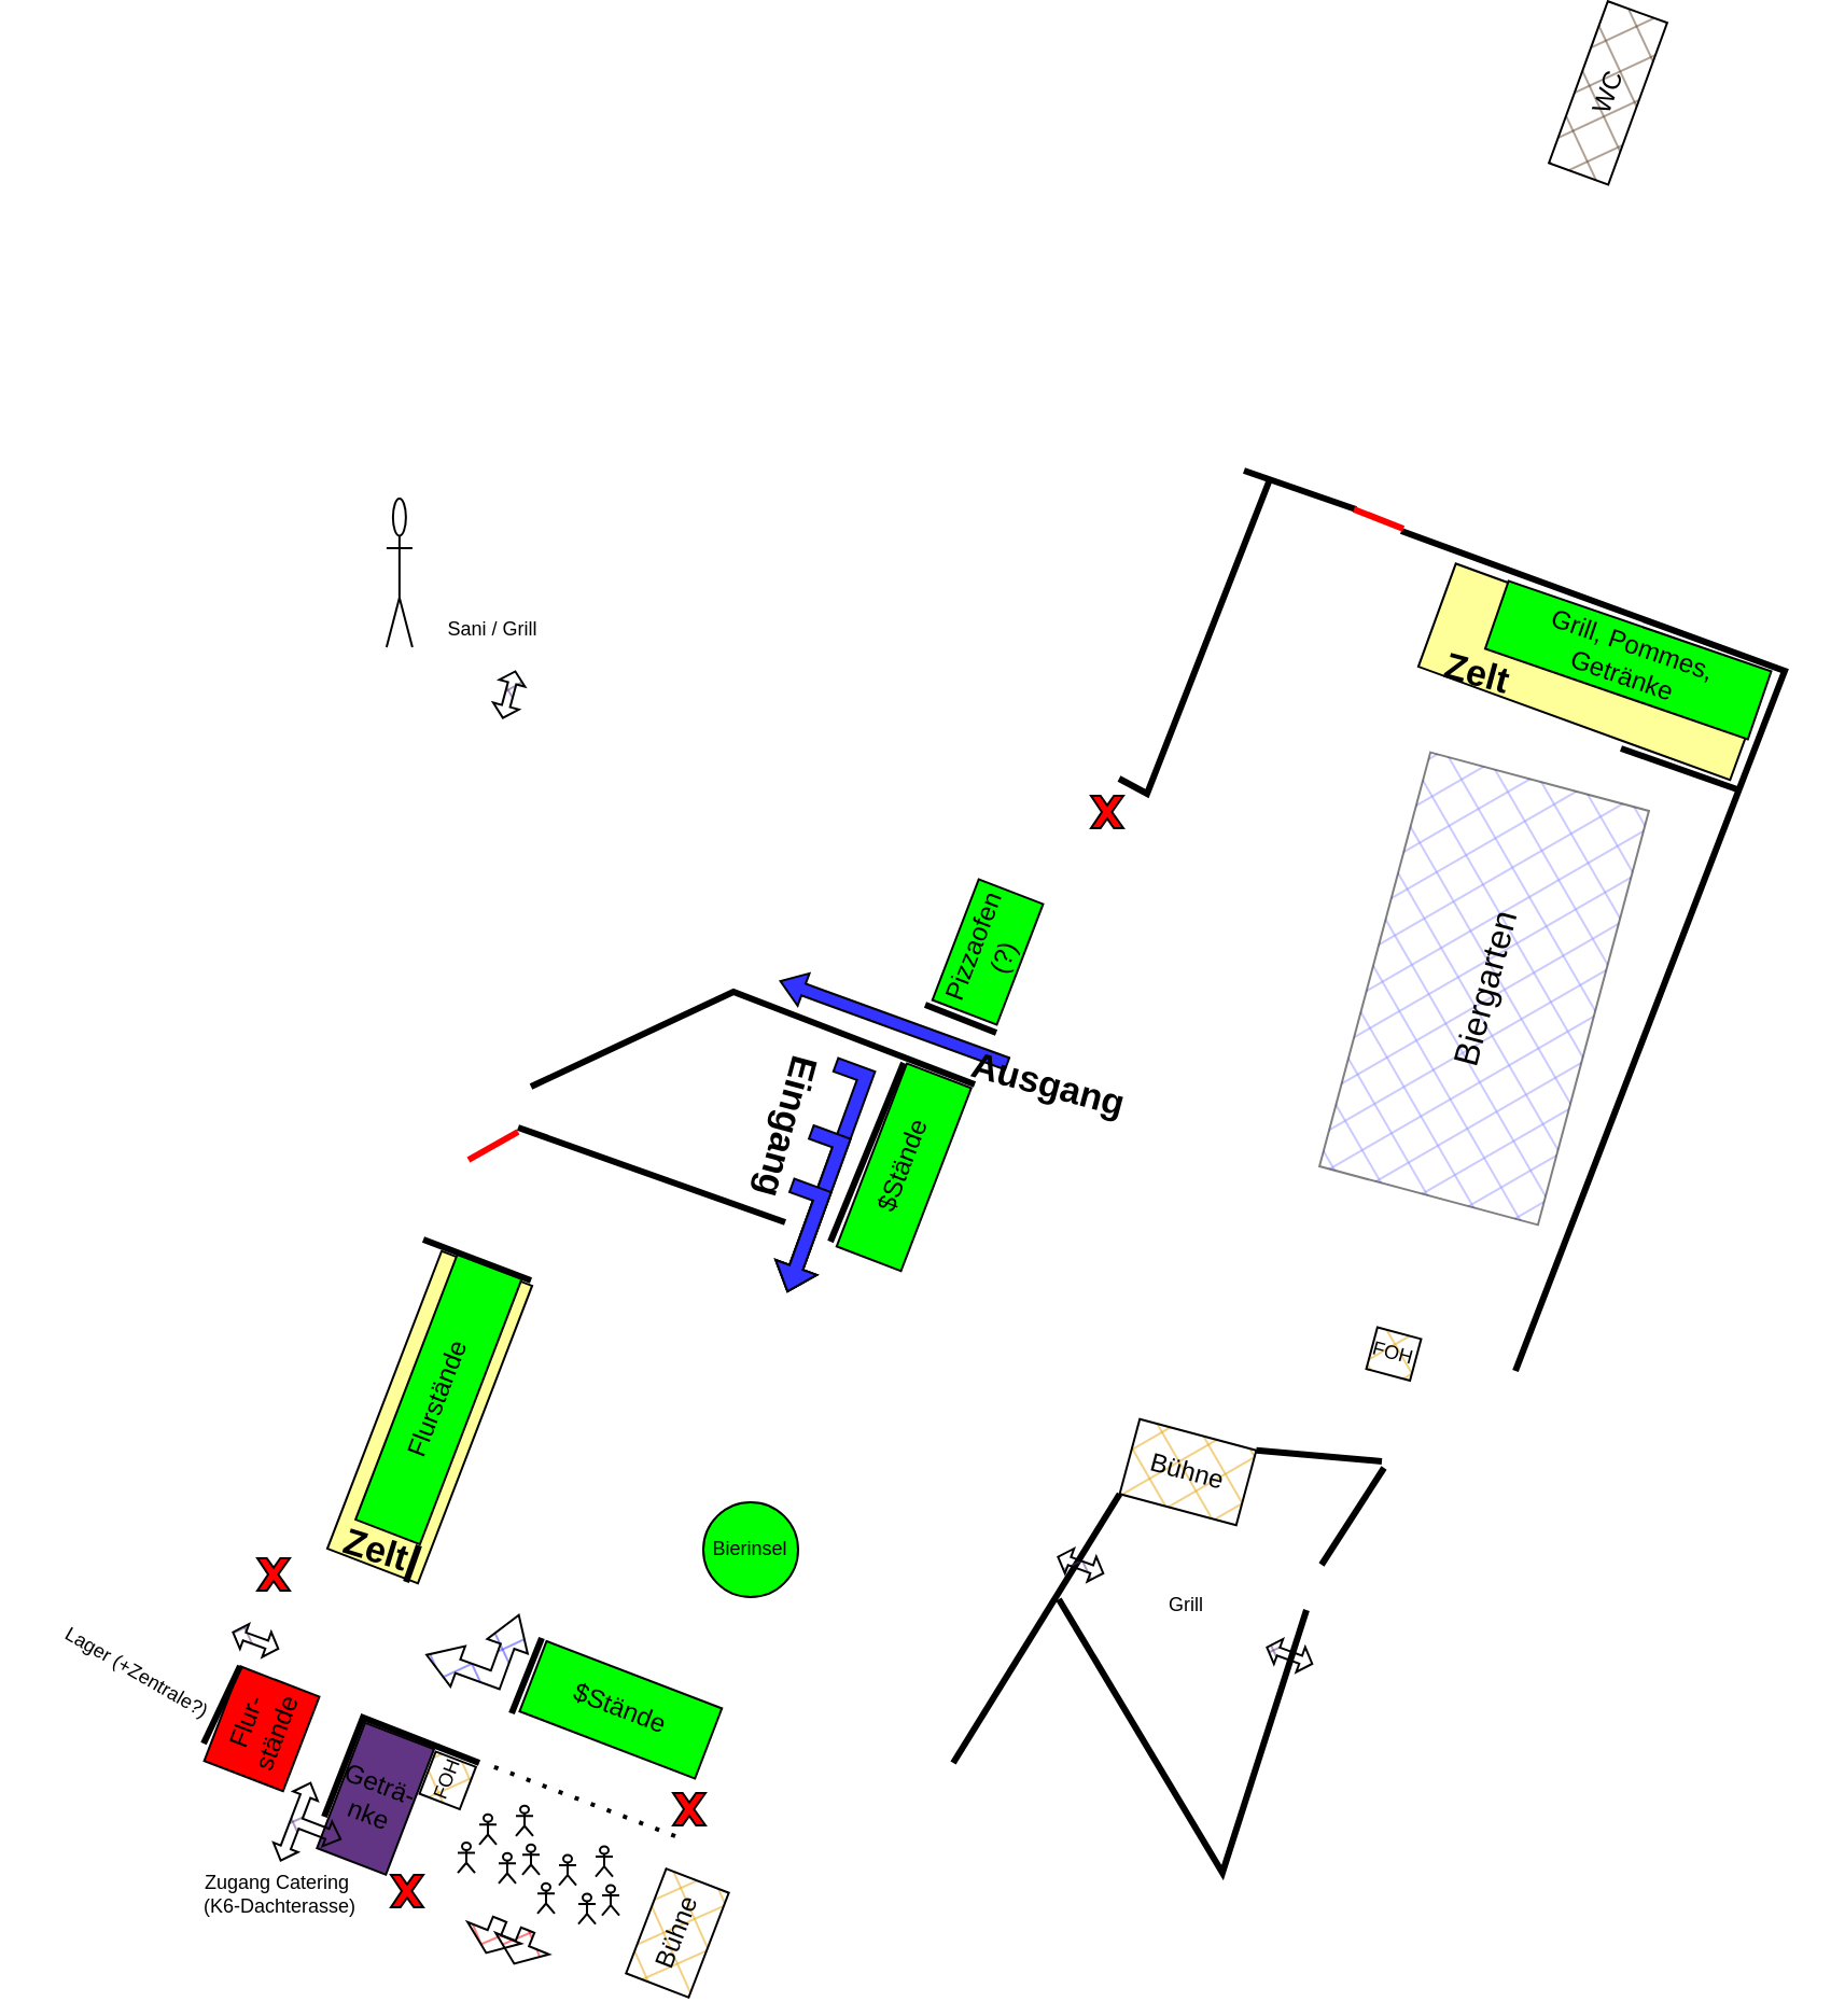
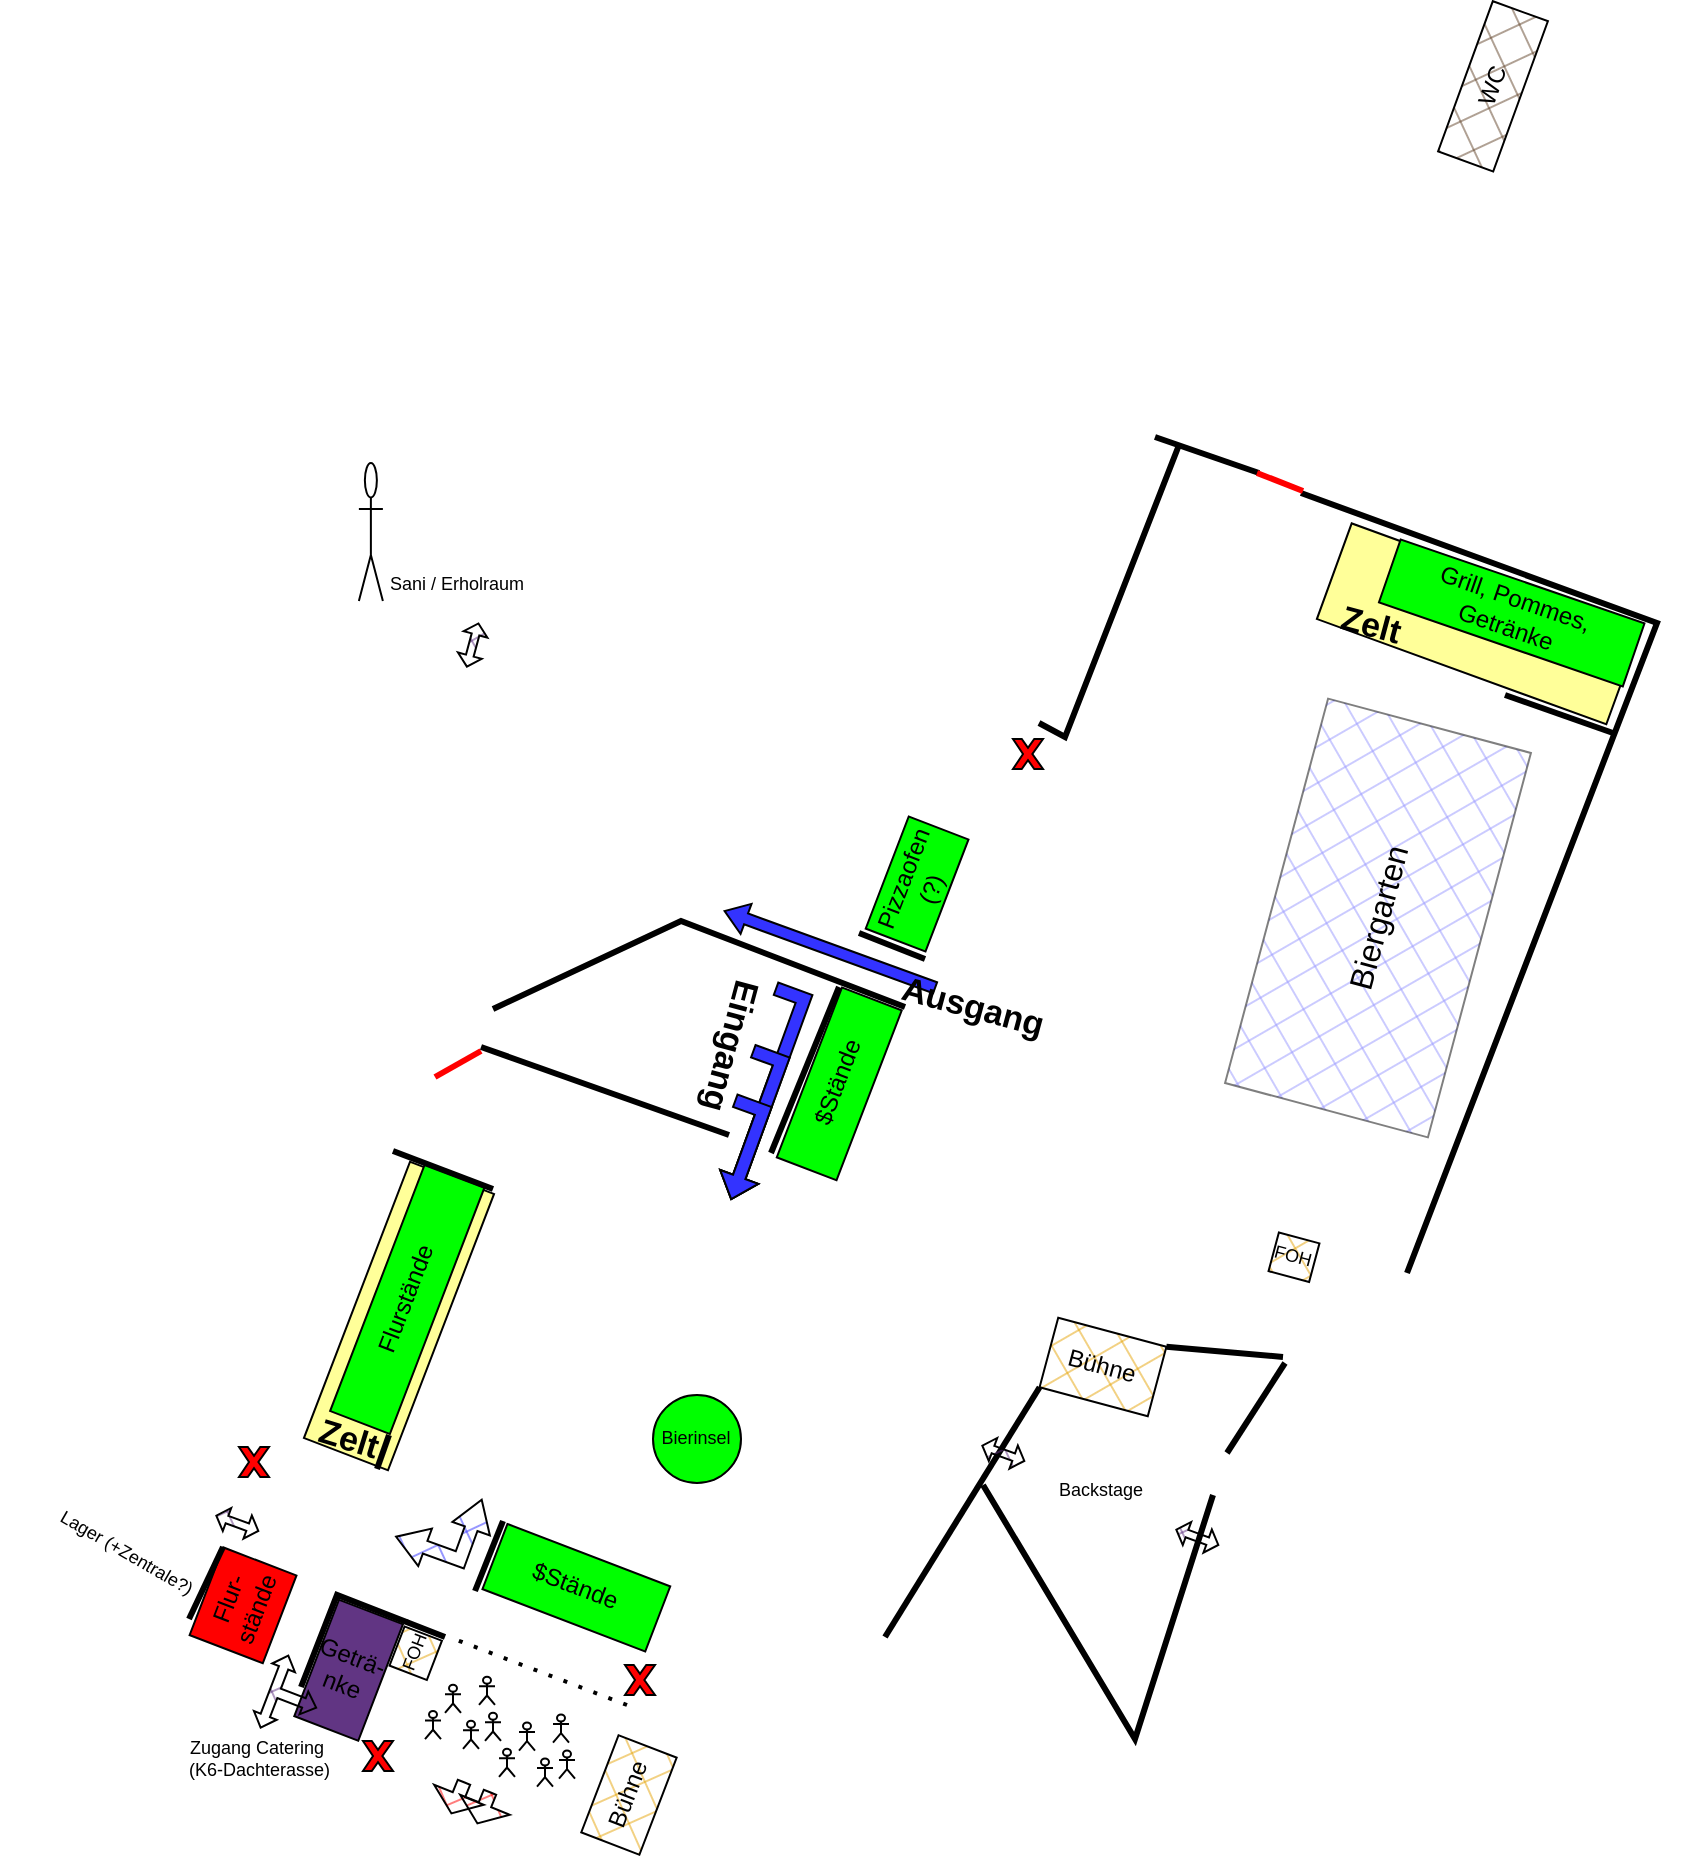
- <mxCell id="52" value="Sani / Grill" style="text;html=1;align=center;verticalAlign=middle;resizable=0;points=[];autosize=1;strokeColor=none;fillColor=none;fontSize=9;fontColor=default;" parent="1" vertex="1"><mxGeometry x="189" y="276" width="78" height="16" as="geometry" /></mxCell>
+ <mxCell id="52" value="Sani / Erholraum" style="text;html=1;align=center;verticalAlign=middle;resizable=0;points=[];autosize=1;strokeColor=none;fillColor=none;fontSize=9;fontColor=default;" parent="1" vertex="1"><mxGeometry x="189" y="276" width="78" height="16" as="geometry" /></mxCell>
- <mxCell id="50" value="&lt;div&gt;Grill&lt;/div&gt;" style="text;html=1;align=center;verticalAlign=middle;resizable=0;points=[];autosize=1;strokeColor=none;fillColor=none;fontSize=9;fontColor=default;" parent="1" vertex="1"><mxGeometry x="523" y="729" width="53" height="16" as="geometry" /></mxCell>
+ <mxCell id="50" value="&lt;div&gt;Backstage&lt;/div&gt;" style="text;html=1;align=center;verticalAlign=middle;resizable=0;points=[];autosize=1;strokeColor=none;fillColor=none;fontSize=9;fontColor=default;" parent="1" vertex="1"><mxGeometry x="523" y="729" width="53" height="16" as="geometry" /></mxCell>
